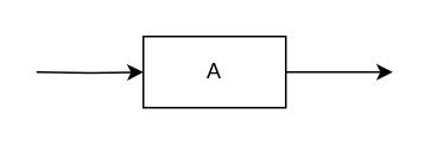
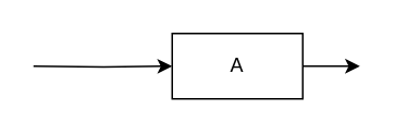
- <mxCell id="4" value="A" style="rounded=0;whiteSpace=wrap;html=1;" vertex="1" parent="1"><mxGeometry x="80" y="20" width="80" height="40" as="geometry" /></mxCell>
+ <mxCell id="4" value="A" style="rounded=0;whiteSpace=wrap;html=1;" vertex="1" parent="1"><mxGeometry x="105" y="20" width="80" height="40" as="geometry" /></mxCell>
